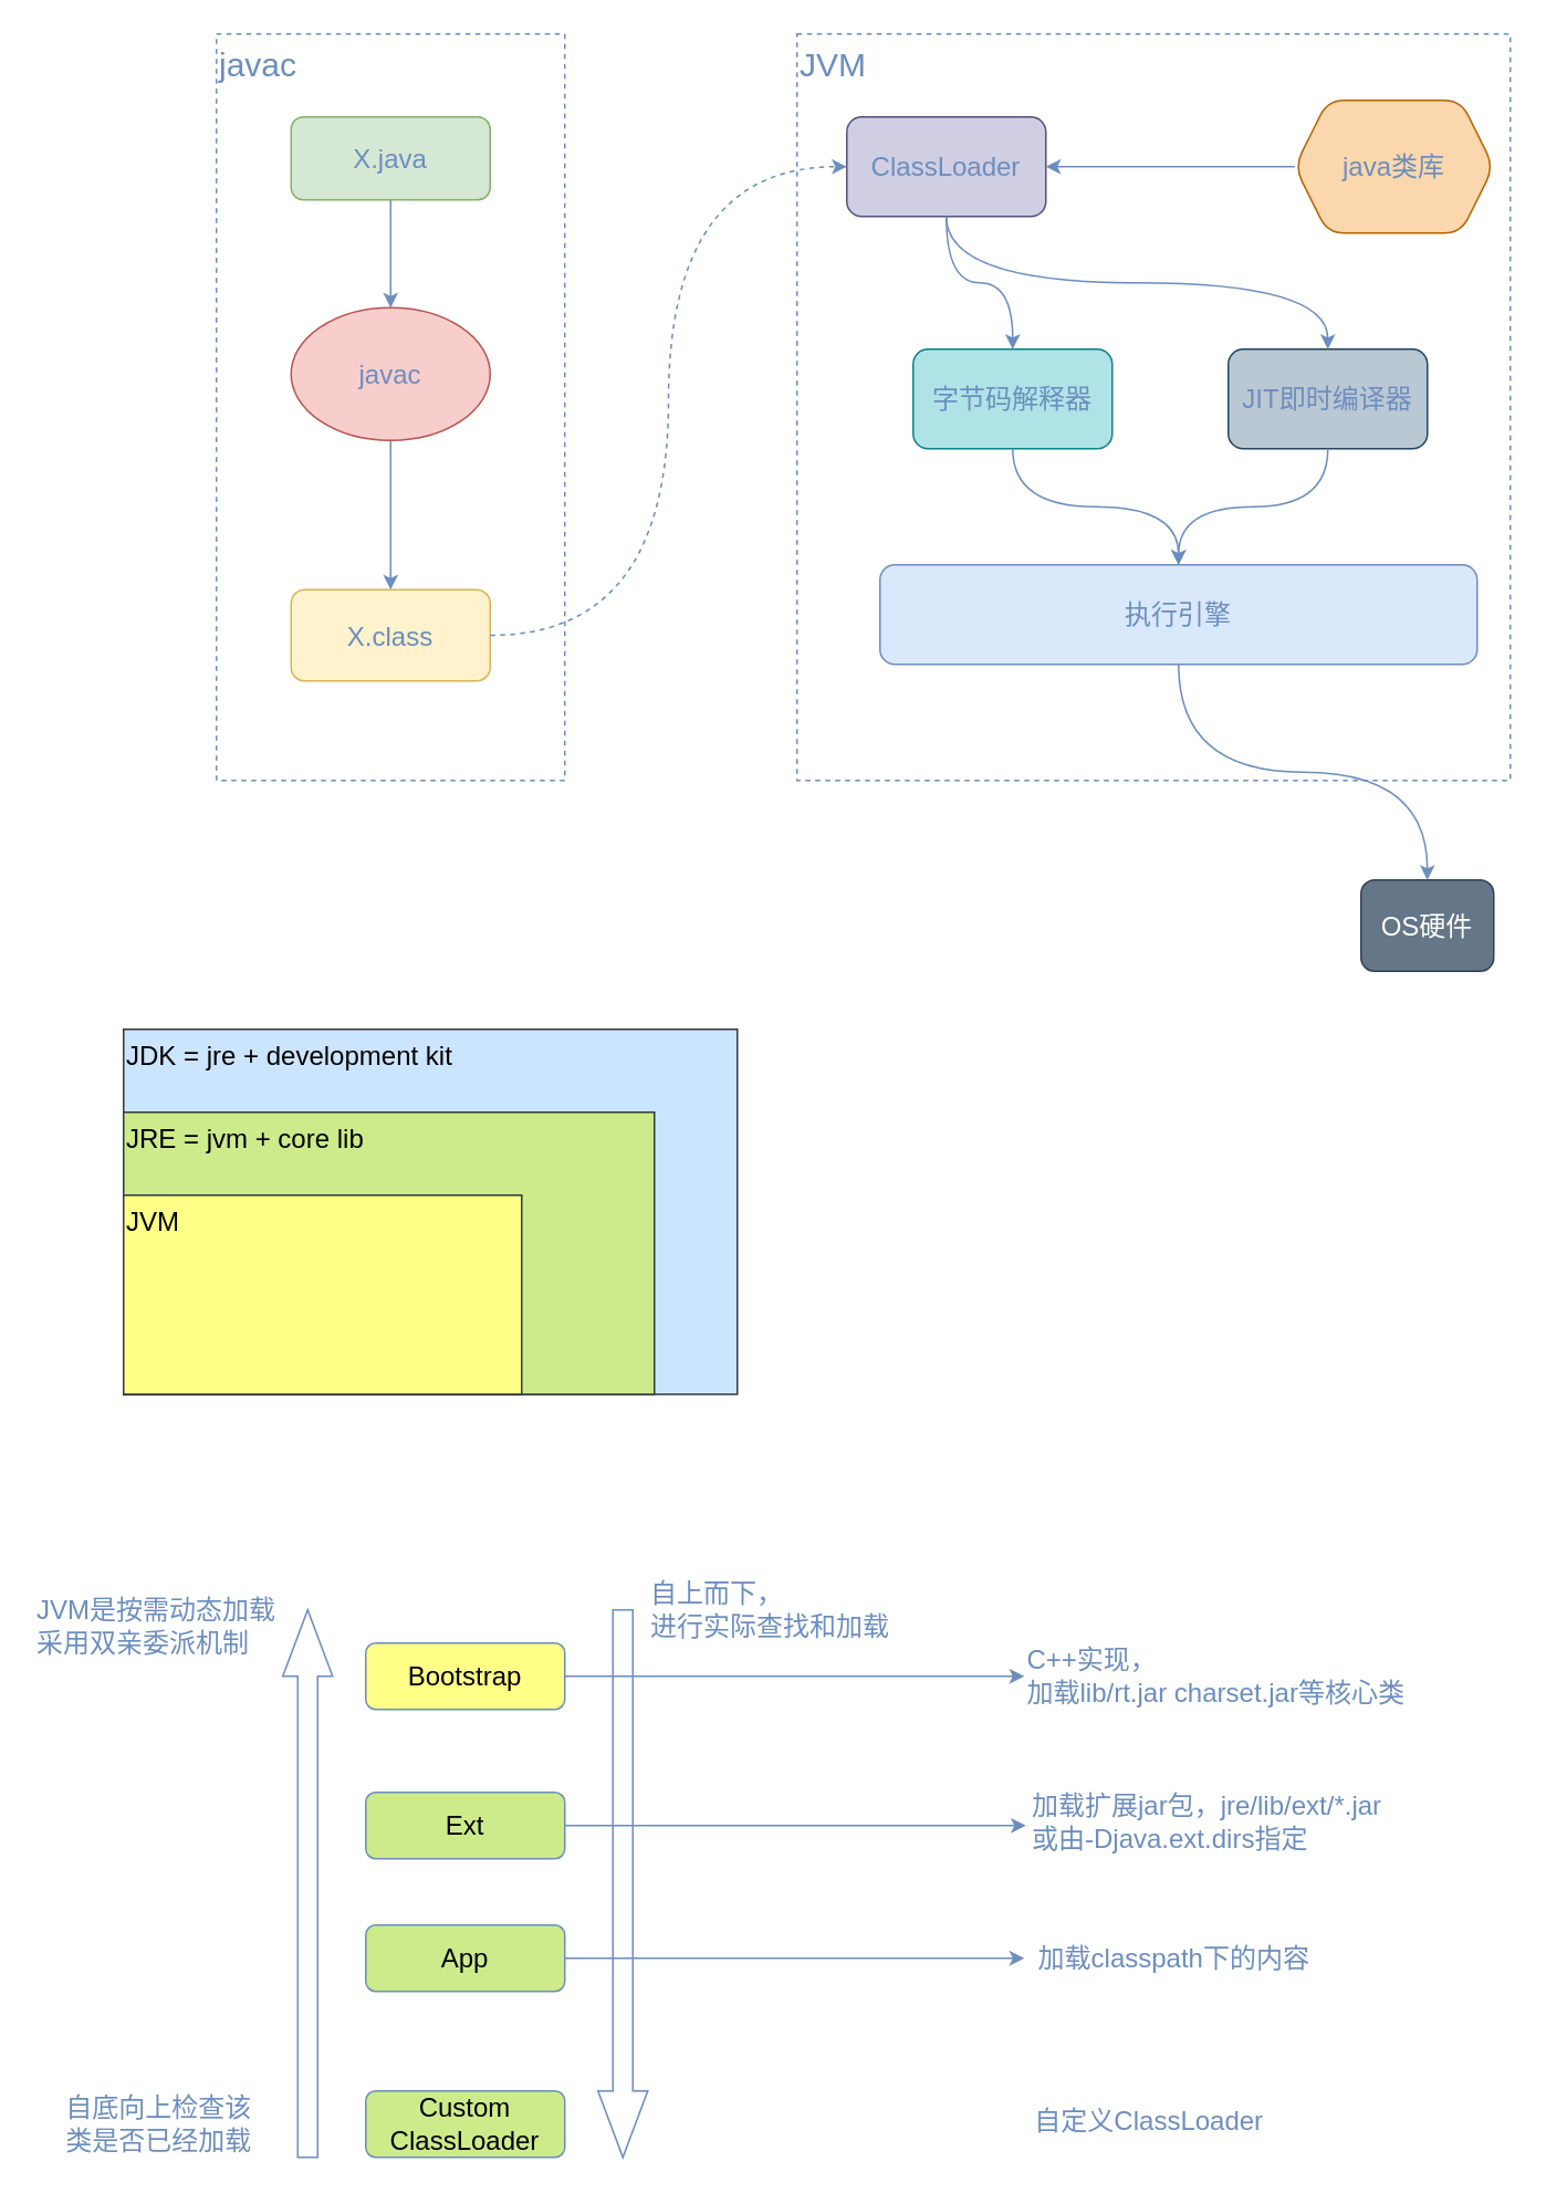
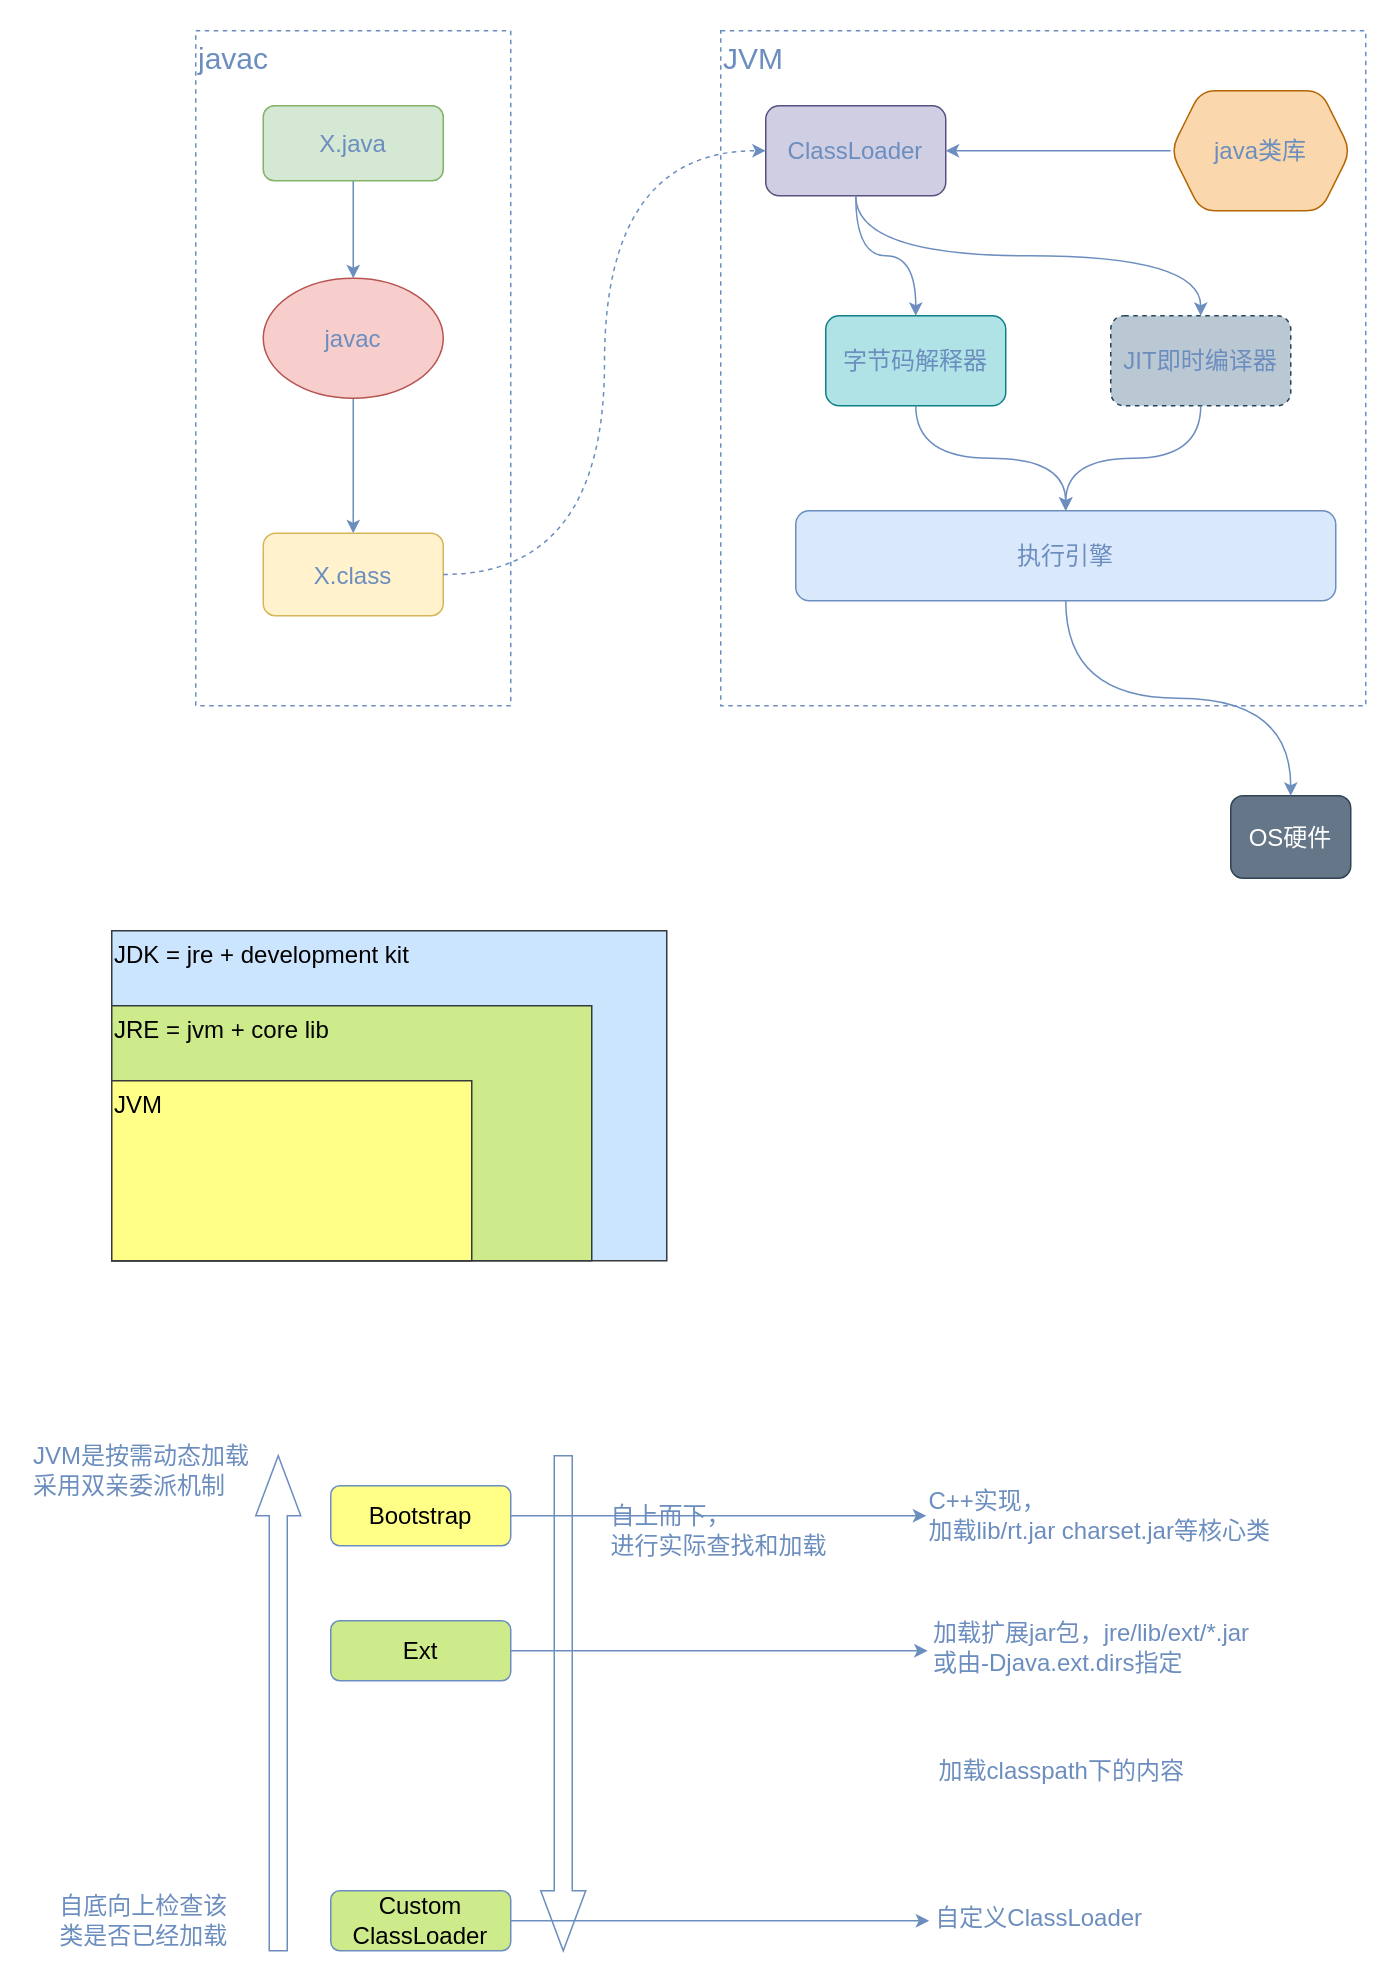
- <mxCell id="14" value="JIT即时编译器" style="rounded=1;whiteSpace=wrap;html=1;strokeColor=#23445d;fillColor=#bac8d3;fontSize=16;align=center;fontColor=#6C8EBF;" vertex="1" parent="1"><mxGeometry x="740" y="210" width="120" height="60" as="geometry" /></mxCell>
+ <mxCell id="14" value="JIT即时编译器" style="rounded=1;whiteSpace=wrap;html=1;strokeColor=#23445d;fillColor=#bac8d3;fontSize=16;align=center;fontColor=#6C8EBF;dashed=1;" vertex="1" parent="1"><mxGeometry x="740" y="210" width="120" height="60" as="geometry" /></mxCell>
- <mxCell id="37" value="自上而下，&lt;br&gt;进行实际查找和加载" style="text;html=1;align=left;verticalAlign=middle;resizable=0;points=[];autosize=1;fontSize=16;fontColor=#6C8EBF;" vertex="1" parent="1"><mxGeometry x="390" y="950" width="160" height="40" as="geometry" /></mxCell>
+ <mxCell id="37" value="自上而下，&lt;br&gt;进行实际查找和加载" style="text;html=1;align=left;verticalAlign=middle;resizable=0;points=[];autosize=1;fontSize=16;fontColor=#6C8EBF;" vertex="1" parent="1"><mxGeometry x="405" y="1000" width="160" height="40" as="geometry" /></mxCell>
- <mxCell id="30" value="App" style="rounded=1;whiteSpace=wrap;html=1;fillColor=#cdeb8b;fontSize=16;align=center;strokeColor=#6C8EBF;" vertex="1" parent="1"><mxGeometry x="220" y="1160" width="120" height="40" as="geometry" /></mxCell>
- <mxCell id="29" value="" style="edgeStyle=orthogonalEdgeStyle;curved=1;rounded=0;orthogonalLoop=1;jettySize=auto;html=1;strokeColor=#6C8EBF;fontSize=16;fontColor=#6C8EBF;" edge="1" parent="1" source="30" target="40"><mxGeometry relative="1" as="geometry"><mxPoint x="610" y="1180" as="targetPoint" /></mxGeometry></mxCell>
+ <mxCell id="31" value="" style="edgeStyle=orthogonalEdgeStyle;curved=1;rounded=0;orthogonalLoop=1;jettySize=auto;html=1;strokeColor=#6C8EBF;fontSize=16;fontColor=#6C8EBF;entryX=0.013;entryY=0.6;entryDx=0;entryDy=0;entryPerimeter=0;" edge="1" parent="1" source="32" target="41"><mxGeometry relative="1" as="geometry"><mxPoint x="630" y="1280" as="targetPoint" /></mxGeometry></mxCell>
